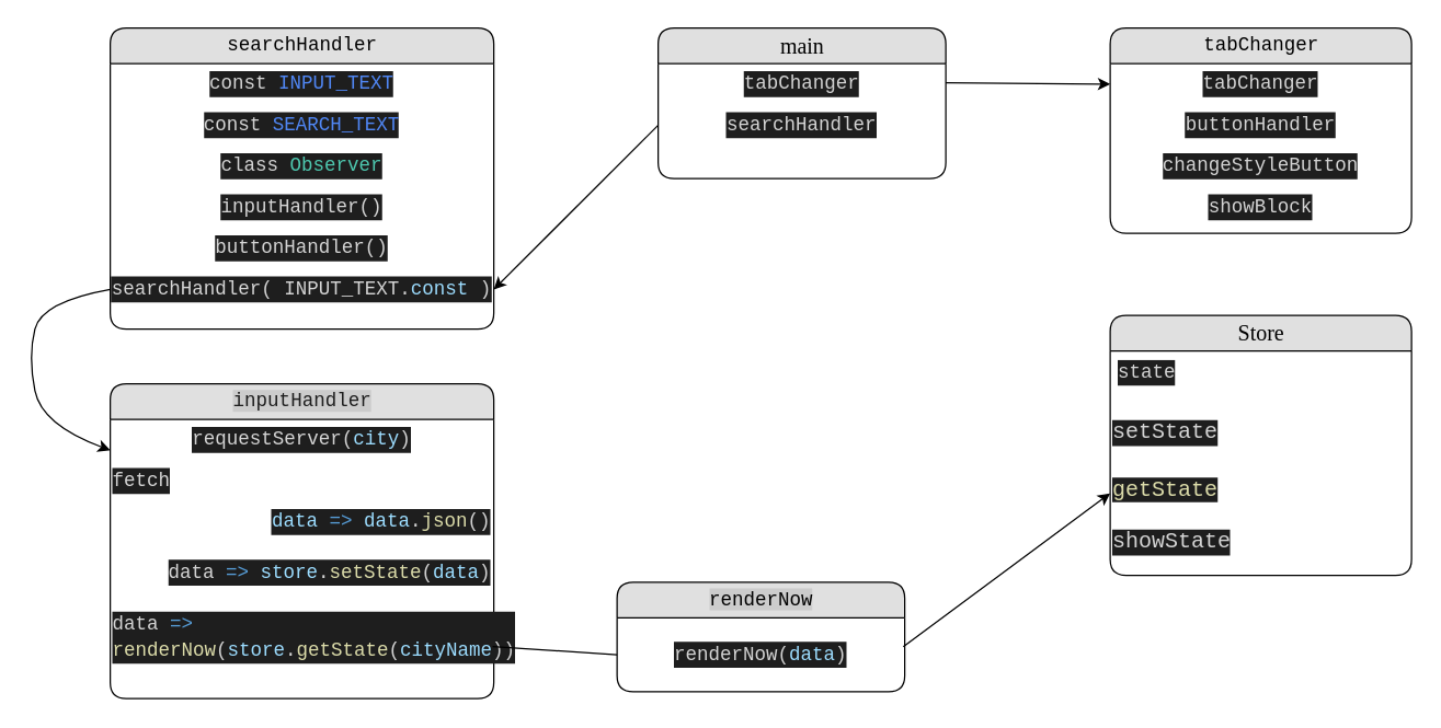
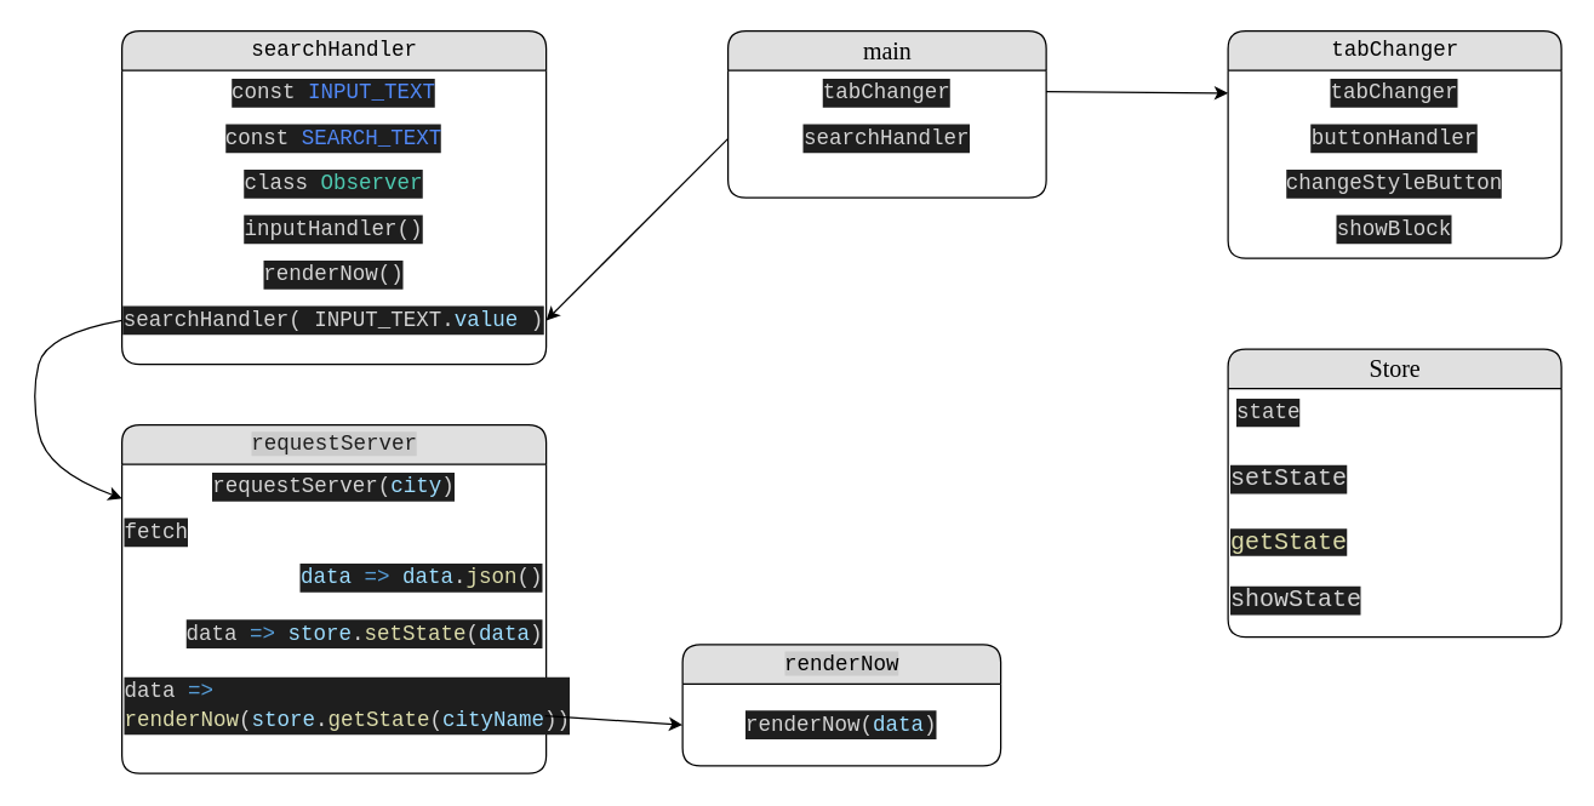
- <mxCell id="21" value="&lt;div style=&quot;color: rgb(212, 212, 212); background-color: rgb(30, 30, 30); font-family: Consolas, &amp;quot;Courier New&amp;quot;, monospace; font-size: 14px; line-height: 19px;&quot;&gt;&lt;div style=&quot;line-height: 19px;&quot;&gt;&lt;div style=&quot;line-height: 19px;&quot;&gt;buttonHandler()&lt;/div&gt;&lt;/div&gt;&lt;/div&gt;" style="text;html=1;strokeColor=none;fillColor=none;align=center;verticalAlign=middle;whiteSpace=wrap;rounded=0;" vertex="1" parent="16"><mxGeometry y="146" width="280" height="30" as="geometry" /></mxCell>
+ <mxCell id="21" value="&lt;div style=&quot;color: rgb(212, 212, 212); background-color: rgb(30, 30, 30); font-family: Consolas, &amp;quot;Courier New&amp;quot;, monospace; font-size: 14px; line-height: 19px;&quot;&gt;&lt;div style=&quot;line-height: 19px;&quot;&gt;&lt;div style=&quot;line-height: 19px;&quot;&gt;renderNow()&lt;/div&gt;&lt;/div&gt;&lt;/div&gt;" style="text;html=1;strokeColor=none;fillColor=none;align=center;verticalAlign=middle;whiteSpace=wrap;rounded=0;" vertex="1" parent="16"><mxGeometry y="146" width="280" height="30" as="geometry" /></mxCell>
- <mxCell id="22" value="&lt;div style=&quot;color: rgb(212, 212, 212); background-color: rgb(30, 30, 30); font-family: Consolas, &amp;quot;Courier New&amp;quot;, monospace; font-size: 14px; line-height: 19px;&quot;&gt;&lt;div style=&quot;line-height: 19px;&quot;&gt;&lt;div style=&quot;line-height: 19px;&quot;&gt;searchHandler(&amp;nbsp;INPUT_TEXT&lt;span style=&quot;&quot;&gt;.&lt;/span&gt;&lt;span style=&quot;color: rgb(156, 220, 254);&quot;&gt;const&amp;nbsp;&lt;/span&gt;)&lt;/div&gt;&lt;/div&gt;&lt;/div&gt;" style="text;html=1;strokeColor=none;fillColor=none;align=center;verticalAlign=middle;whiteSpace=wrap;rounded=0;" vertex="1" parent="16"><mxGeometry y="176" width="280" height="30" as="geometry" /></mxCell>
+ <mxCell id="22" value="&lt;div style=&quot;color: rgb(212, 212, 212); background-color: rgb(30, 30, 30); font-family: Consolas, &amp;quot;Courier New&amp;quot;, monospace; font-size: 14px; line-height: 19px;&quot;&gt;&lt;div style=&quot;line-height: 19px;&quot;&gt;&lt;div style=&quot;line-height: 19px;&quot;&gt;searchHandler(&amp;nbsp;INPUT_TEXT&lt;span style=&quot;&quot;&gt;.&lt;/span&gt;&lt;span style=&quot;color: rgb(156, 220, 254);&quot;&gt;value&amp;nbsp;&lt;/span&gt;)&lt;/div&gt;&lt;/div&gt;&lt;/div&gt;" style="text;html=1;strokeColor=none;fillColor=none;align=center;verticalAlign=middle;whiteSpace=wrap;rounded=0;" vertex="1" parent="16"><mxGeometry y="176" width="280" height="30" as="geometry" /></mxCell>
- <mxCell id="24" value="&lt;div style=&quot;font-family: Consolas, &amp;quot;Courier New&amp;quot;, monospace; font-size: 14px; line-height: 19px;&quot;&gt;&lt;font style=&quot;background-color: rgb(204, 204, 204);&quot; color=&quot;#1e1e1e&quot;&gt;inputHandler&lt;/font&gt;&lt;/div&gt;" style="swimlane;html=1;fontStyle=0;childLayout=stackLayout;horizontal=1;startSize=26;fillColor=#e0e0e0;horizontalStack=0;resizeParent=1;resizeLast=0;collapsible=1;marginBottom=0;swimlaneFillColor=#ffffff;align=center;rounded=1;shadow=0;comic=0;labelBackgroundColor=none;strokeWidth=1;fontFamily=Verdana;fontSize=12" vertex="1" parent="1"><mxGeometry x="80" y="280" width="280" height="230" as="geometry" /></mxCell>
+ <mxCell id="24" value="&lt;div style=&quot;font-family: Consolas, &amp;quot;Courier New&amp;quot;, monospace; font-size: 14px; line-height: 19px;&quot;&gt;&lt;font style=&quot;background-color: rgb(204, 204, 204);&quot; color=&quot;#1e1e1e&quot;&gt;requestServer&lt;/font&gt;&lt;/div&gt;" style="swimlane;html=1;fontStyle=0;childLayout=stackLayout;horizontal=1;startSize=26;fillColor=#e0e0e0;horizontalStack=0;resizeParent=1;resizeLast=0;collapsible=1;marginBottom=0;swimlaneFillColor=#ffffff;align=center;rounded=1;shadow=0;comic=0;labelBackgroundColor=none;strokeWidth=1;fontFamily=Verdana;fontSize=12" vertex="1" parent="1"><mxGeometry x="80" y="280" width="280" height="230" as="geometry" /></mxCell>
- <mxCell id="34" value="" style="endArrow=classic;html=1;rounded=0;entryX=0;entryY=0.5;entryDx=0;entryDy=0;exitX=0.995;exitY=0.389;exitDx=0;exitDy=0;exitPerimeter=0;" edge="1" parent="1" source="31" target="5"><mxGeometry width="50" height="50" relative="1" as="geometry"><mxPoint x="930" y="370" as="sourcePoint" /><mxPoint x="410" y="358" as="targetPoint" /></mxGeometry></mxCell>
- <mxCell id="33" value="" style="endArrow=none;html=1;rounded=0;exitX=0.997;exitY=0.64;exitDx=0;exitDy=0;exitPerimeter=0;entryX=0;entryY=0.5;entryDx=0;entryDy=0;" edge="1" parent="1" source="29" target="31"><mxGeometry width="50" height="50" relative="1" as="geometry"><mxPoint x="560" y="420" as="sourcePoint" /><mxPoint x="610" y="370" as="targetPoint" /></mxGeometry></mxCell>
+ <mxCell id="33" value="" style="endArrow=classic;html=1;rounded=0;exitX=0.997;exitY=0.64;exitDx=0;exitDy=0;exitPerimeter=0;entryX=0;entryY=0.5;entryDx=0;entryDy=0;" edge="1" parent="1" source="29" target="31"><mxGeometry width="50" height="50" relative="1" as="geometry"><mxPoint x="560" y="420" as="sourcePoint" /><mxPoint x="610" y="370" as="targetPoint" /></mxGeometry></mxCell>
